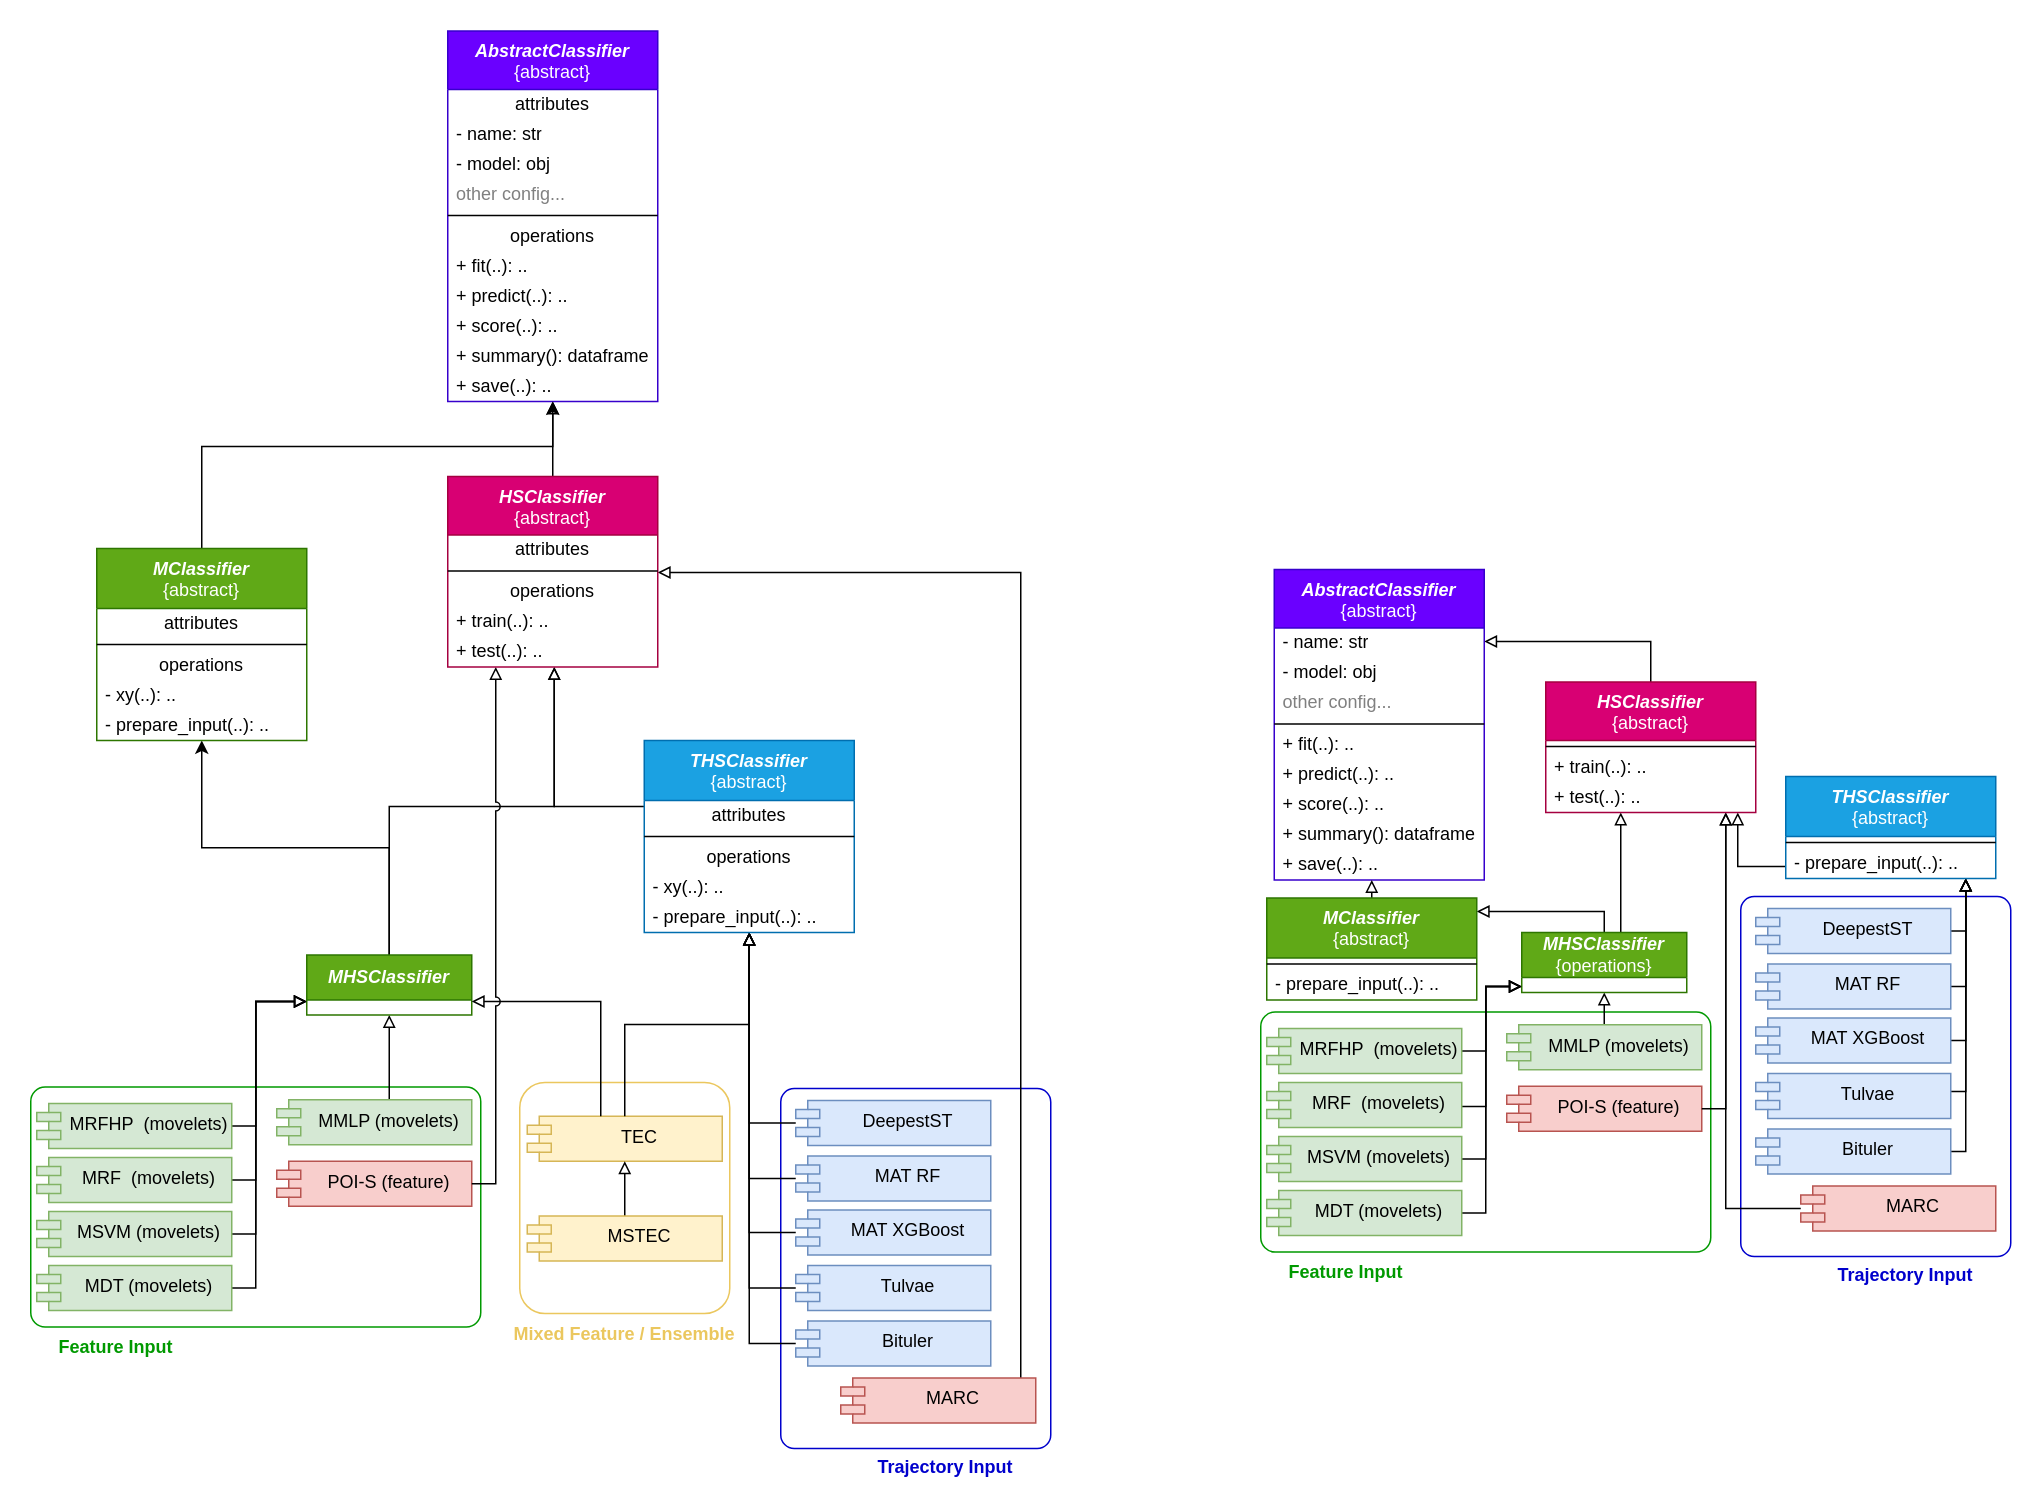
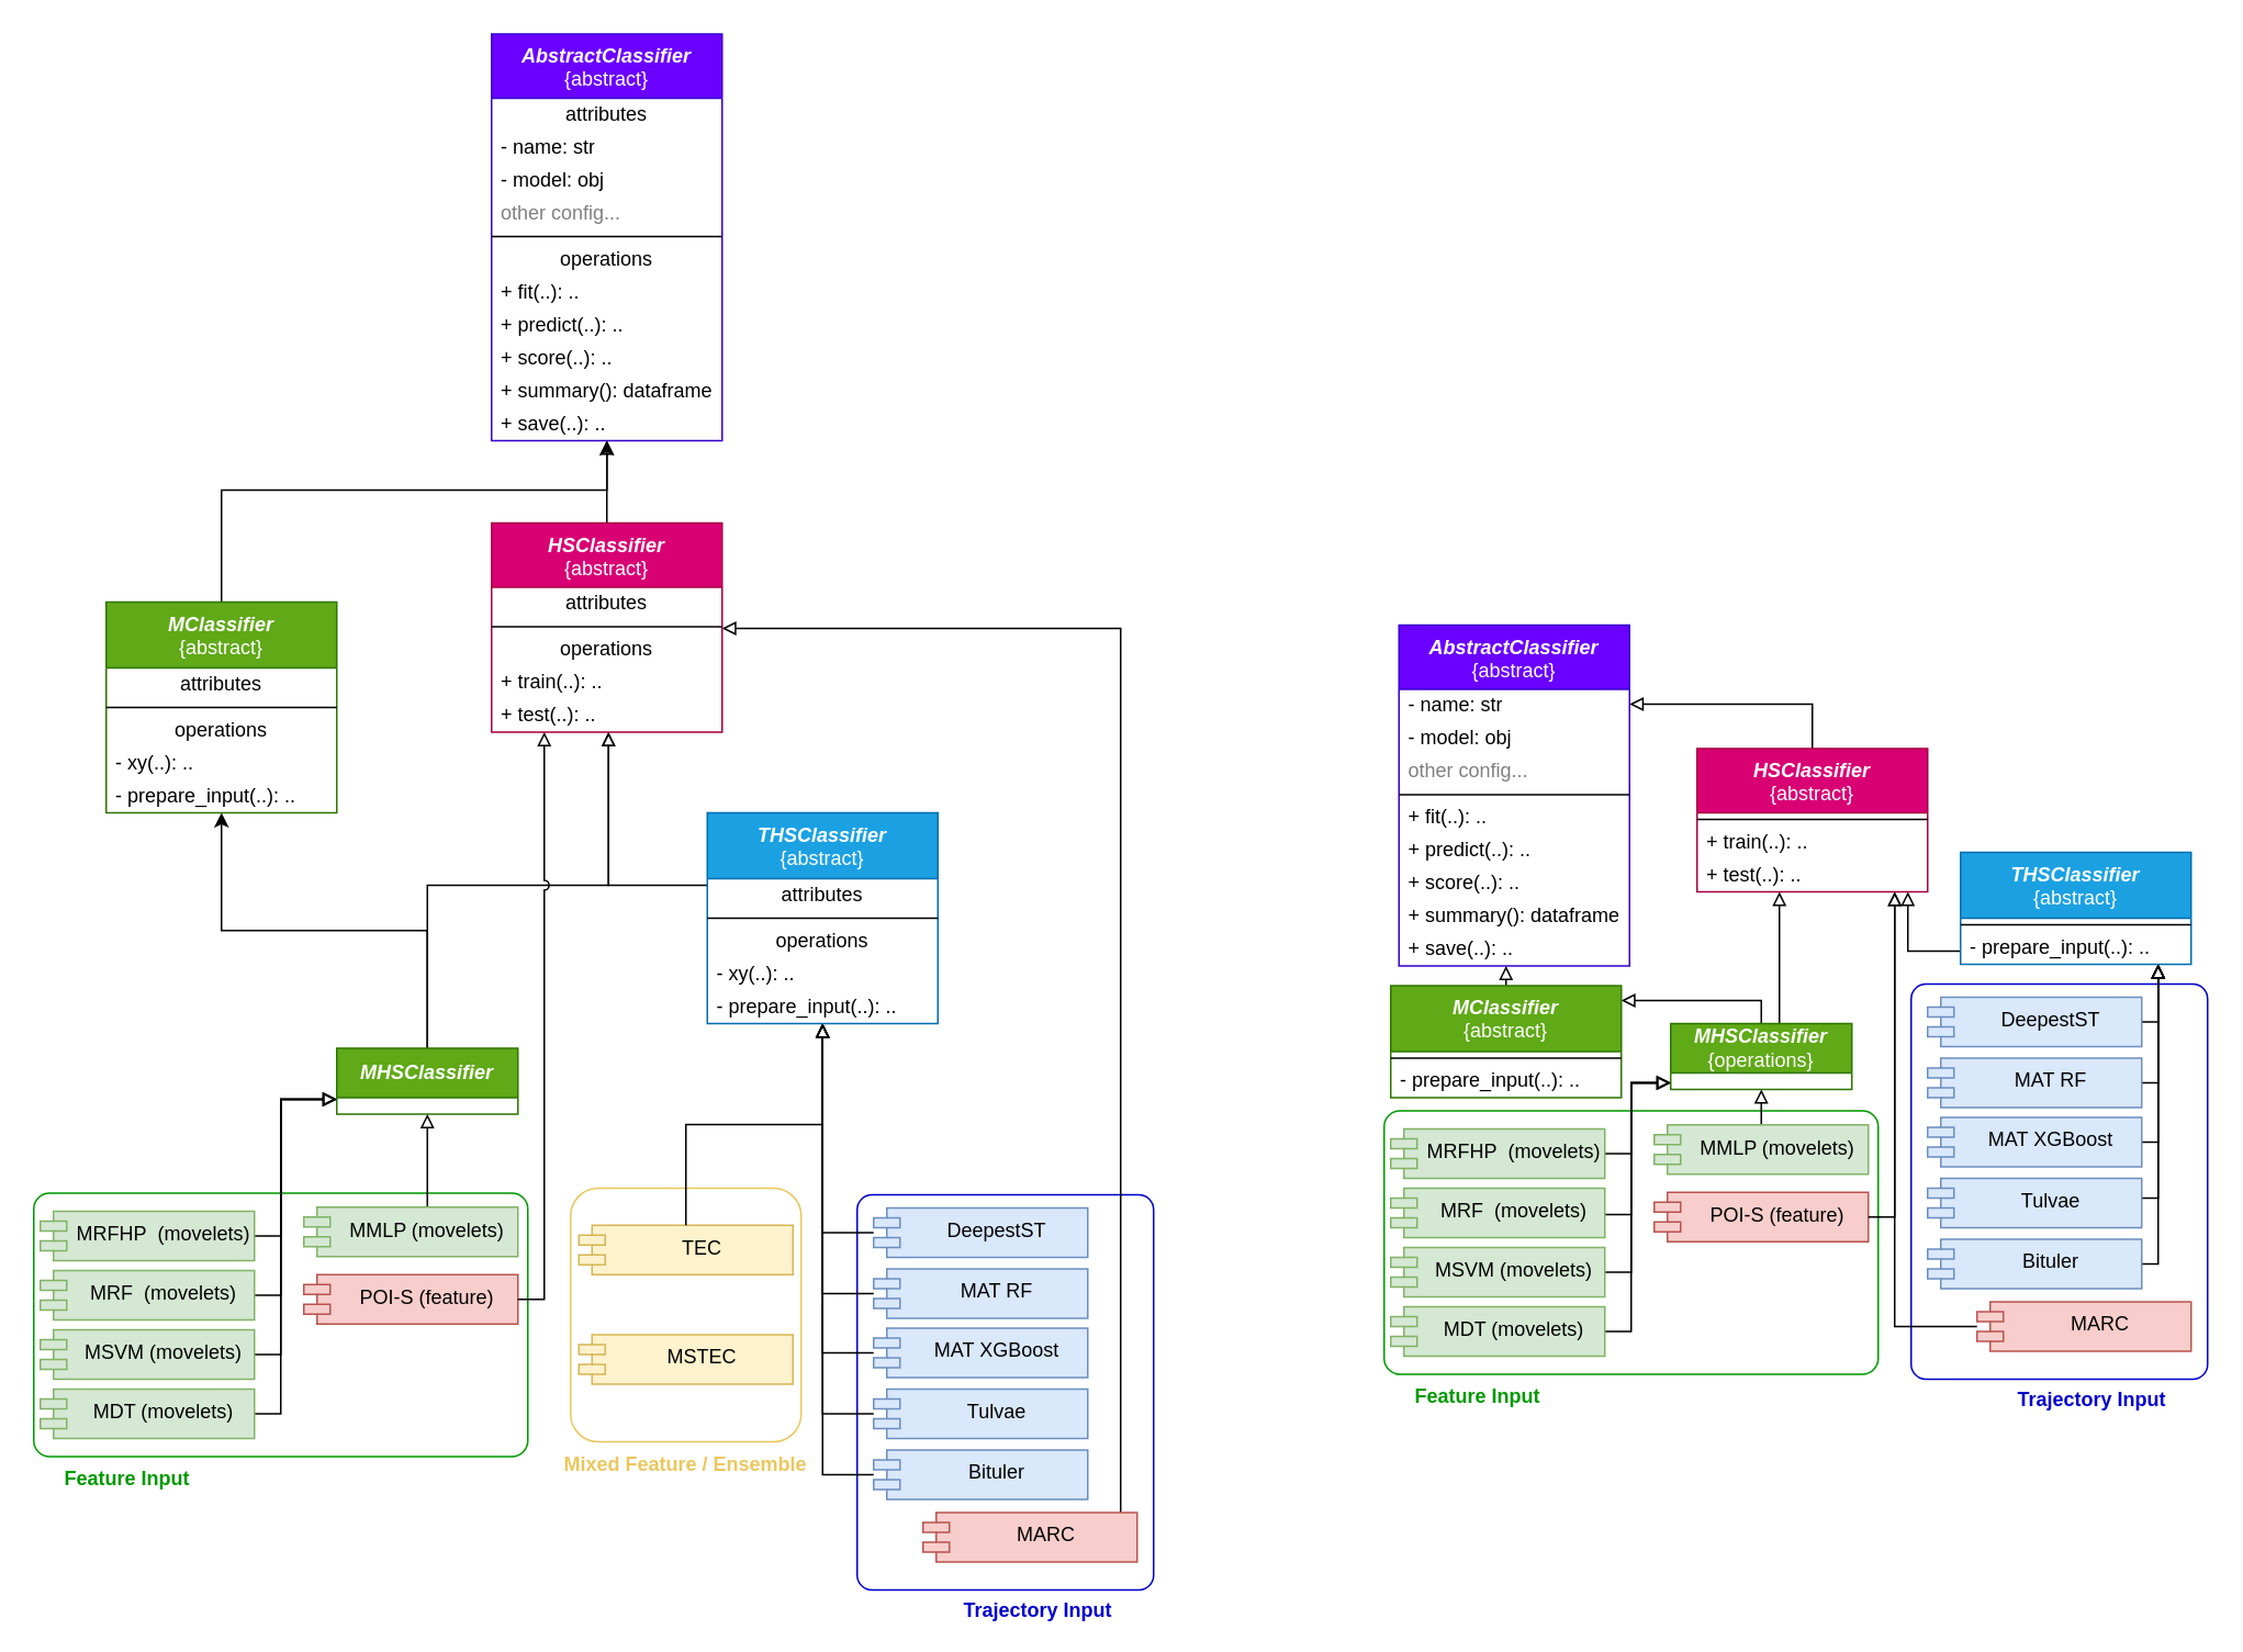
- <mxCell id="35" style="edgeStyle=orthogonalEdgeStyle;rounded=0;orthogonalLoop=1;jettySize=auto;html=1;endArrow=block;endFill=0;" parent="1" source="7" target="29" edge="1"><mxGeometry relative="1" as="geometry"><Array as="points"><mxPoint x="400" y="667" /><mxPoint x="259" y="667" /></Array></mxGeometry></mxCell>
- <mxCell id="36" style="edgeStyle=orthogonalEdgeStyle;rounded=0;orthogonalLoop=1;jettySize=auto;html=1;endArrow=block;endFill=0;" parent="1" source="37" target="7" edge="1"><mxGeometry relative="1" as="geometry" /></mxCell>
